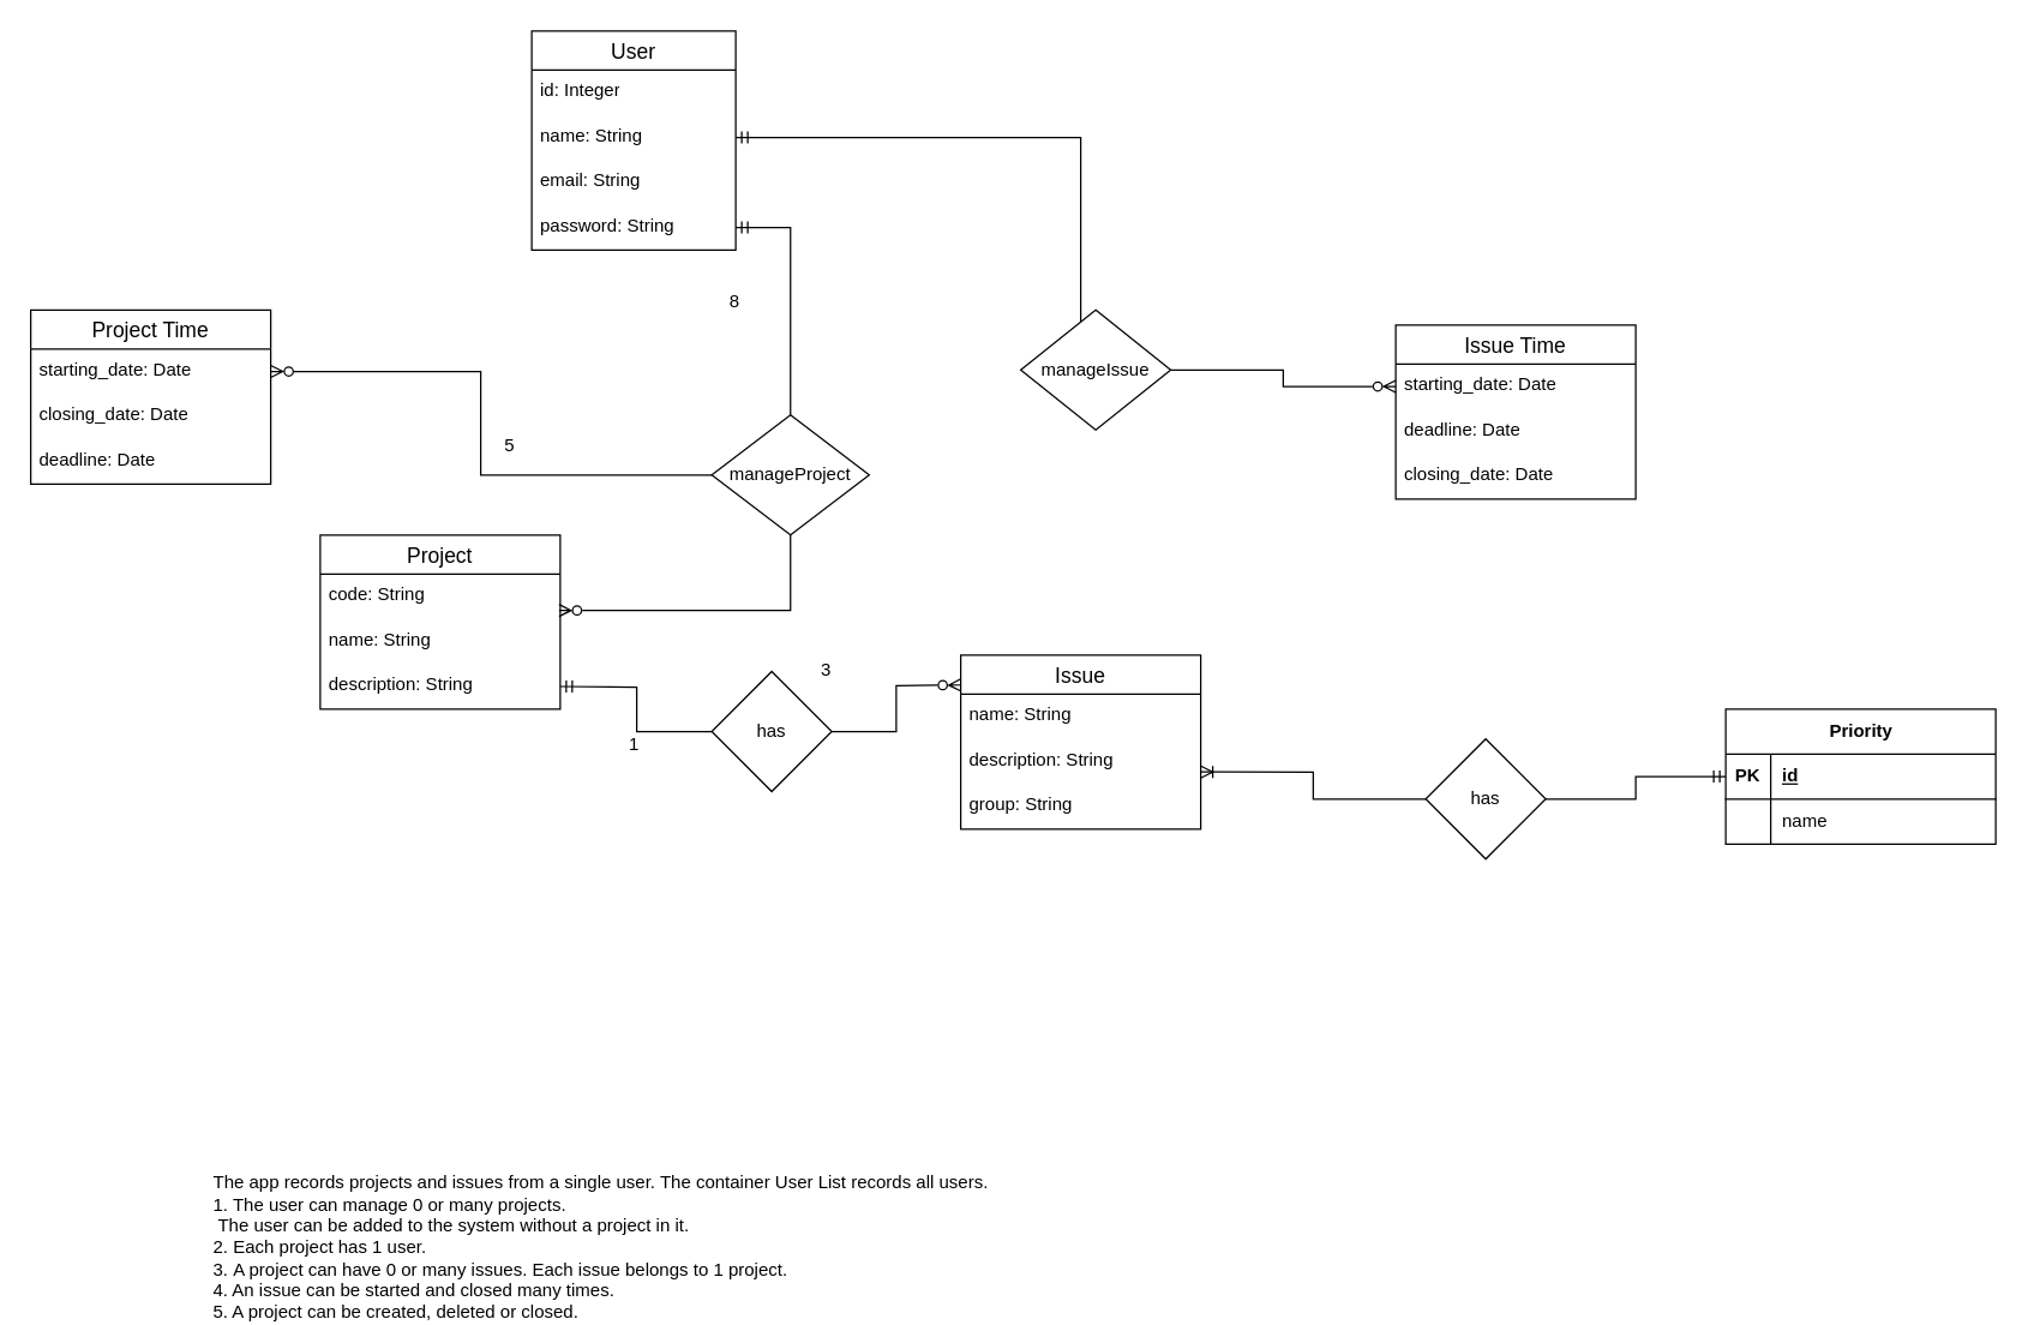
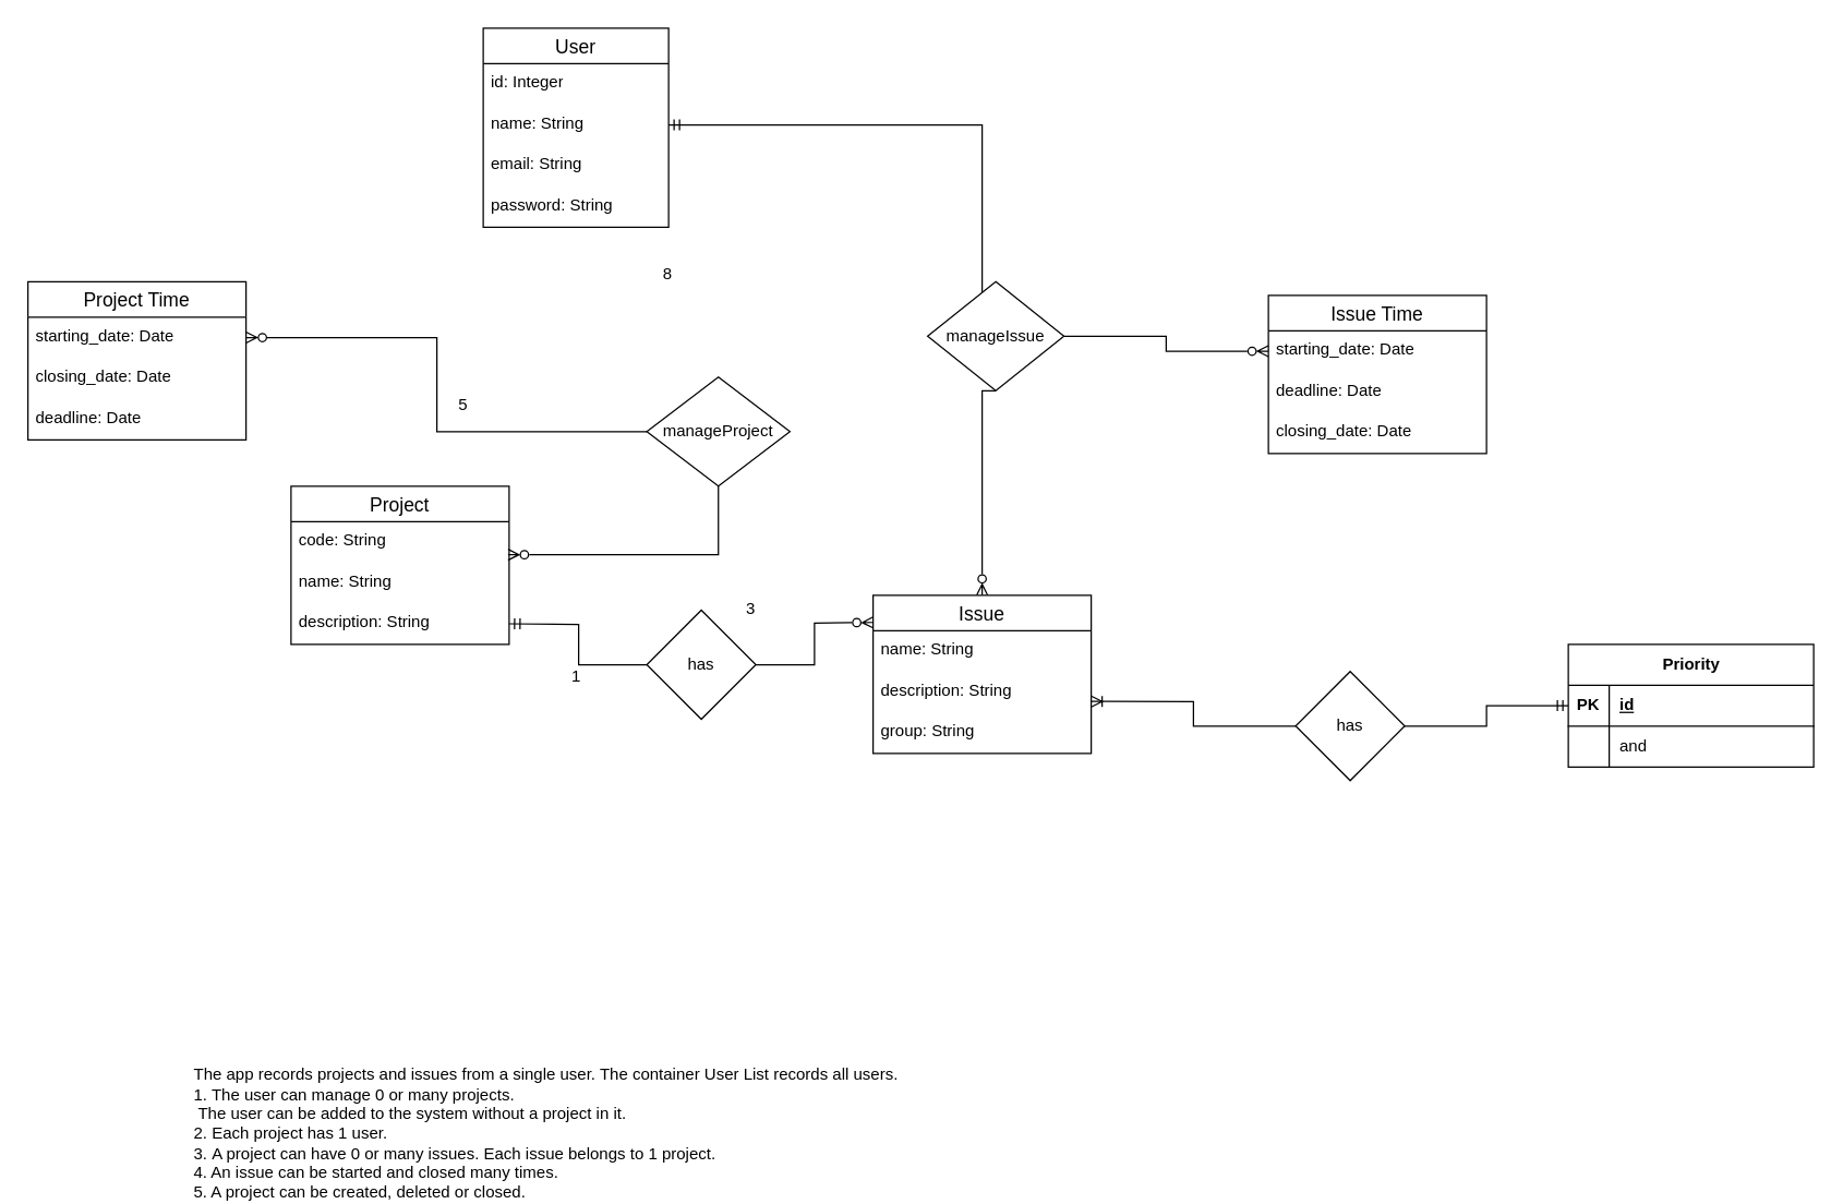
- <mxCell id="9" style="edgeStyle=orthogonalEdgeStyle;rounded=0;orthogonalLoop=1;jettySize=auto;html=1;entryX=1;entryY=0.5;entryDx=0;entryDy=0;endArrow=ERmandOne;endFill=0;" parent="1" source="12" target="20" edge="1"><mxGeometry relative="1" as="geometry"><mxPoint x="434" y="156" as="targetPoint" /></mxGeometry></mxCell>
+ <mxCell id="3" style="edgeStyle=orthogonalEdgeStyle;rounded=0;orthogonalLoop=1;jettySize=auto;html=1;entryX=0.5;entryY=0;entryDx=0;entryDy=0;endArrow=ERzeroToMany;endFill=0;exitX=0.5;exitY=1;exitDx=0;exitDy=0;" parent="1" source="5" target="21" edge="1"><mxGeometry relative="1" as="geometry"><mxPoint x="700" y="426" as="targetPoint" /><Array as="points"><mxPoint x="720" y="286" /></Array></mxGeometry></mxCell>
- <mxCell id="45" value="name" style="shape=partialRectangle;connectable=0;fillColor=none;top=0;left=0;bottom=0;right=0;align=left;spacingLeft=6;overflow=hidden;whiteSpace=wrap;html=1;" vertex="1" parent="43"><mxGeometry x="30" width="150" height="30" as="geometry"><mxRectangle width="150" height="30" as="alternateBounds" /></mxGeometry></mxCell>
+ <mxCell id="45" value="and" style="shape=partialRectangle;connectable=0;fillColor=none;top=0;left=0;bottom=0;right=0;align=left;spacingLeft=6;overflow=hidden;whiteSpace=wrap;html=1;" vertex="1" parent="43"><mxGeometry x="30" width="150" height="30" as="geometry"><mxRectangle width="150" height="30" as="alternateBounds" /></mxGeometry></mxCell>
